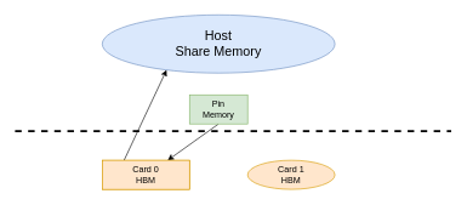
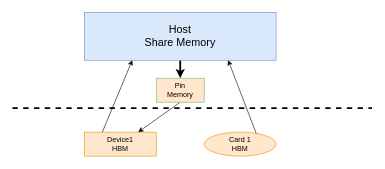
- <mxCell id="3" value="&lt;font style=&quot;font-size: 18px;&quot;&gt;Host&lt;br&gt;Share Memory&lt;br&gt;&lt;/font&gt;" style="ellipse;whiteSpace=wrap;html=1;fillColor=#dae8fc;strokeColor=#6c8ebf;" vertex="1" parent="1"><mxGeometry x="140" y="20" width="320" height="80" as="geometry" /></mxCell>
+ <mxCell id="3" value="&lt;font style=&quot;font-size: 18px;&quot;&gt;Host&lt;br&gt;Share Memory&lt;br&gt;&lt;/font&gt;" style="rounded=0;whiteSpace=wrap;html=1;fillColor=#dae8fc;strokeColor=#6c8ebf;" vertex="1" parent="1"><mxGeometry x="140" y="20" width="320" height="80" as="geometry" /></mxCell>
+ <mxCell id="2" value="" style="edgeStyle=orthogonalEdgeStyle;rounded=0;orthogonalLoop=1;jettySize=auto;html=1;strokeWidth=3;fontSize=18;" edge="1" parent="1" source="3" target="11"><mxGeometry relative="1" as="geometry" /></mxCell>
- <mxCell id="11" value="Pin&lt;br&gt;Memory" style="rounded=0;whiteSpace=wrap;html=1;fillColor=#d5e8d4;strokeColor=#82b366;" vertex="1" parent="1"><mxGeometry x="260" y="130" width="80" height="40" as="geometry" /></mxCell>
+ <mxCell id="11" value="Pin&lt;br&gt;Memory" style="rounded=0;whiteSpace=wrap;html=1;fillColor=#ffe6cc;strokeColor=#82b366;" vertex="1" parent="1"><mxGeometry x="260" y="130" width="80" height="40" as="geometry" /></mxCell>
+ <mxCell id="7" value="" style="endArrow=classic;html=1;rounded=0;entryX=0.75;entryY=1;entryDx=0;entryDy=0;exitX=0.75;exitY=0;exitDx=0;exitDy=0;" edge="1" parent="1" source="5" target="3"><mxGeometry width="50" height="50" relative="1" as="geometry"><mxPoint x="180" y="230" as="sourcePoint" /><mxPoint x="230" y="150" as="targetPoint" /></mxGeometry></mxCell>
- <mxCell id="10" value="Card 0&lt;br&gt;HBM" style="rounded=0;whiteSpace=wrap;html=1;fillColor=#ffe6cc;strokeColor=#d79b00;" vertex="1" parent="1"><mxGeometry x="140" y="220" width="120" height="40" as="geometry" /></mxCell>
